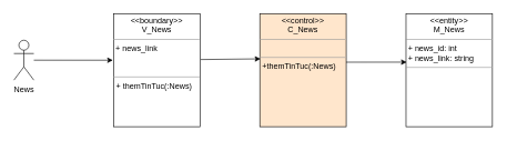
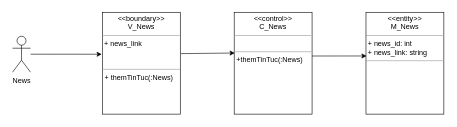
- <mxCell id="4" value="&lt;p style=&quot;margin: 0px ; margin-top: 4px ; text-align: center&quot;&gt;&lt;i&gt;&amp;lt;&lt;/i&gt;&amp;lt;control&lt;i&gt;&amp;gt;&amp;gt;&lt;/i&gt;&lt;br&gt;C_News&lt;/p&gt;&lt;hr size=&quot;1&quot;&gt;&lt;br&gt;&lt;hr size=&quot;1&quot;&gt;&lt;p style=&quot;margin: 0px ; margin-left: 4px&quot;&gt;+themTinTuc(:News)&lt;br&gt;&lt;br&gt;&lt;/p&gt;" style="verticalAlign=top;align=left;overflow=fill;fontSize=12;fontFamily=Helvetica;html=1;fillColor=#ffe6cc;" parent="1" vertex="1"><mxGeometry x="390" y="20" width="130" height="170" as="geometry" /></mxCell>
+ <mxCell id="4" value="&lt;p style=&quot;margin: 0px ; margin-top: 4px ; text-align: center&quot;&gt;&lt;i&gt;&amp;lt;&lt;/i&gt;&amp;lt;control&lt;i&gt;&amp;gt;&amp;gt;&lt;/i&gt;&lt;br&gt;C_News&lt;/p&gt;&lt;hr size=&quot;1&quot;&gt;&lt;br&gt;&lt;hr size=&quot;1&quot;&gt;&lt;p style=&quot;margin: 0px ; margin-left: 4px&quot;&gt;+themTinTuc(:News)&lt;br&gt;&lt;br&gt;&lt;/p&gt;" style="verticalAlign=top;align=left;overflow=fill;fontSize=12;fontFamily=Helvetica;html=1;" parent="1" vertex="1"><mxGeometry x="390" y="20" width="130" height="170" as="geometry" /></mxCell>
